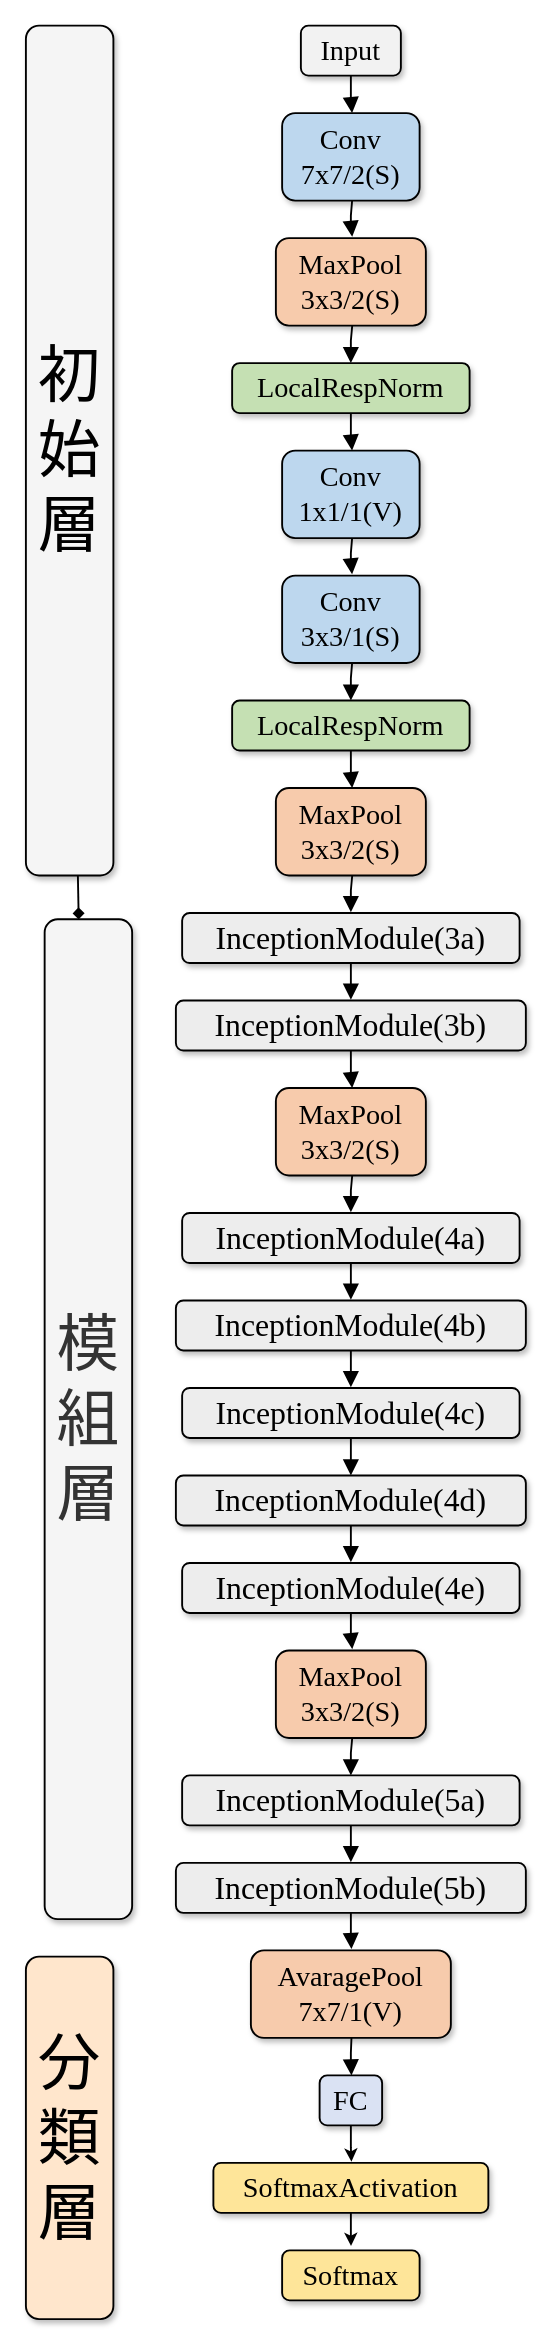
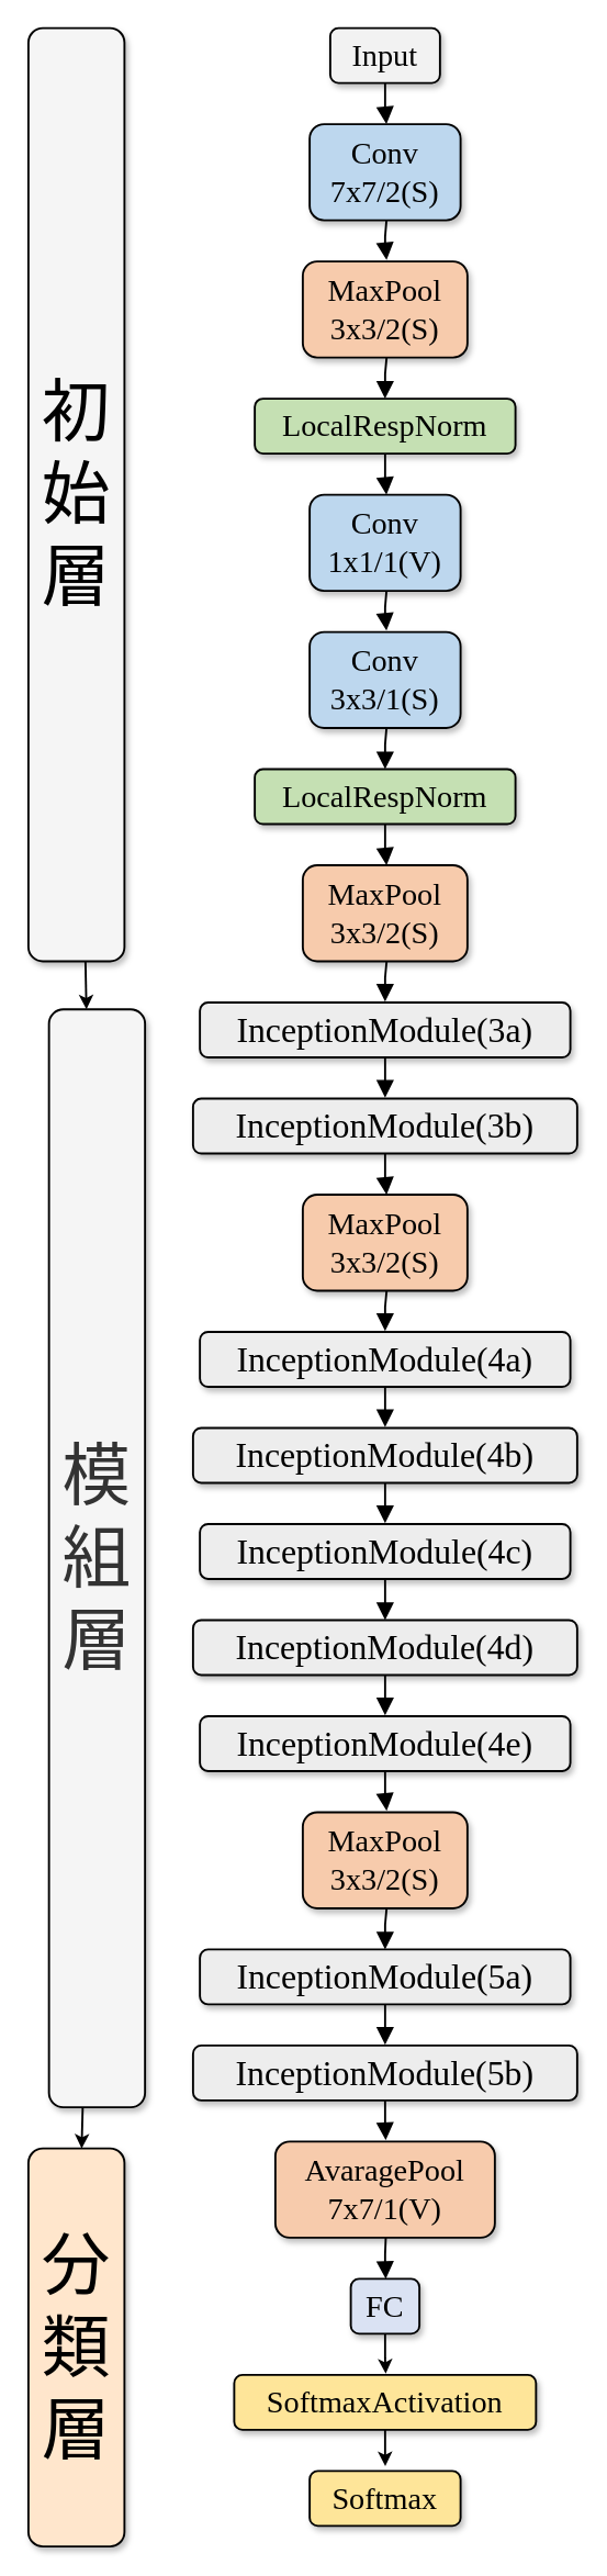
- <mxCell id="48" value="" style="edgeStyle=none;rounded=0;orthogonalLoop=1;jettySize=auto;html=1;strokeWidth=1.5;endArrow=diamond;" edge="1" parent="1" source="49" target="47"><mxGeometry relative="1" as="geometry" /></mxCell>
+ <mxCell id="48" value="" style="edgeStyle=none;rounded=0;orthogonalLoop=1;jettySize=auto;html=1;strokeWidth=1.5;" edge="1" parent="1" source="49" target="47"><mxGeometry relative="1" as="geometry" /></mxCell>
+ <mxCell id="46" value="" style="edgeStyle=none;rounded=0;orthogonalLoop=1;jettySize=auto;html=1;strokeWidth=1.5;" edge="1" parent="1" source="47" target="45"><mxGeometry relative="1" as="geometry" /></mxCell>
